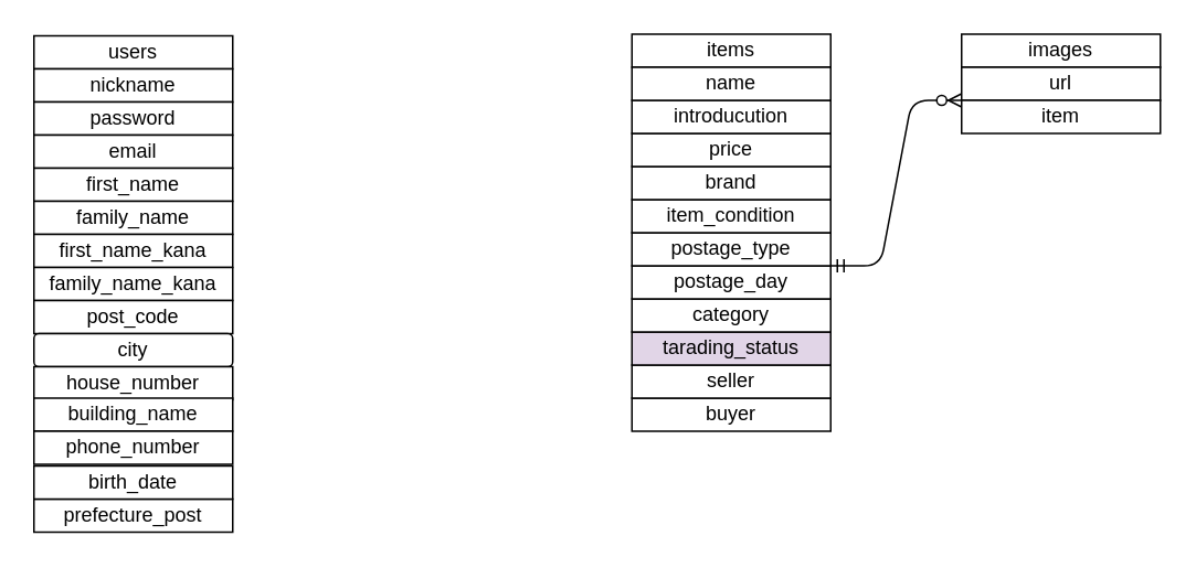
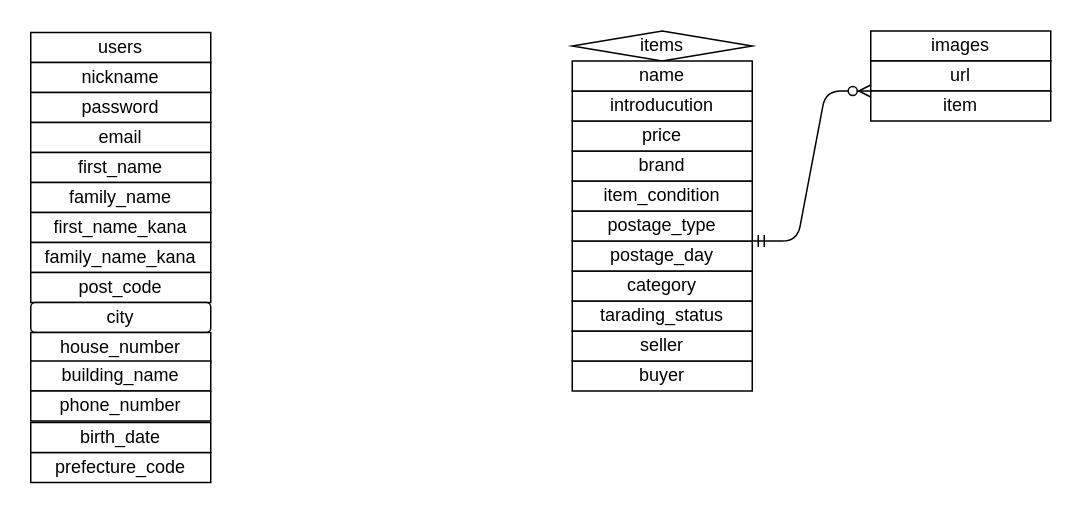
- <mxCell id="3" value="items" style="whiteSpace=wrap;html=1;align=center;" vertex="1" parent="1"><mxGeometry x="381" y="20" width="120" height="20" as="geometry" /></mxCell>
+ <mxCell id="3" value="items" style="rhombus;whiteSpace=wrap;html=1;align=center;" vertex="1" parent="1"><mxGeometry x="381" y="20" width="120" height="20" as="geometry" /></mxCell>
- <mxCell id="21" value="tarading_status" style="whiteSpace=wrap;html=1;align=center;fillColor=#e1d5e7;" vertex="1" parent="1"><mxGeometry x="381" y="200" width="120" height="20" as="geometry" /></mxCell>
+ <mxCell id="21" value="tarading_status" style="whiteSpace=wrap;html=1;align=center;" vertex="1" parent="1"><mxGeometry x="381" y="200" width="120" height="20" as="geometry" /></mxCell>
- <mxCell id="4" value="prefecture_post" style="whiteSpace=wrap;html=1;align=center;" vertex="1" parent="1"><mxGeometry x="20" y="301" width="120" height="20" as="geometry" /></mxCell>
+ <mxCell id="4" value="prefecture_code" style="whiteSpace=wrap;html=1;align=center;" vertex="1" parent="1"><mxGeometry x="20" y="301" width="120" height="20" as="geometry" /></mxCell>
